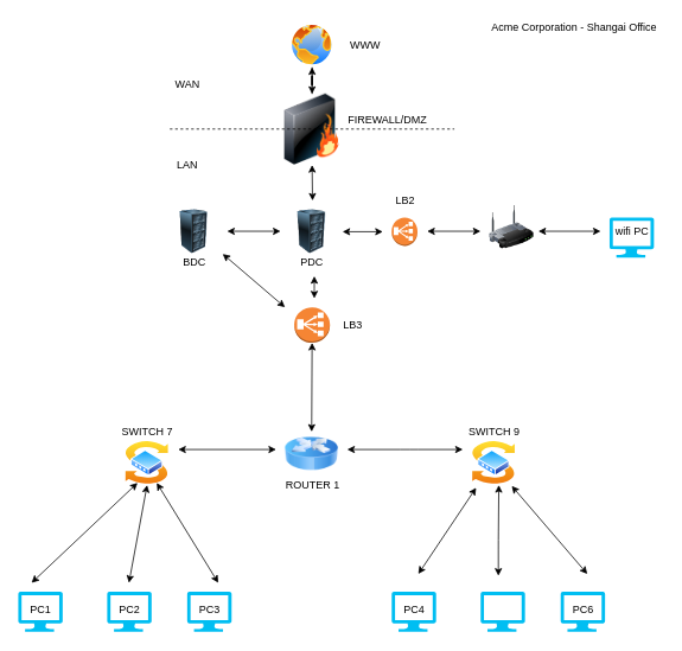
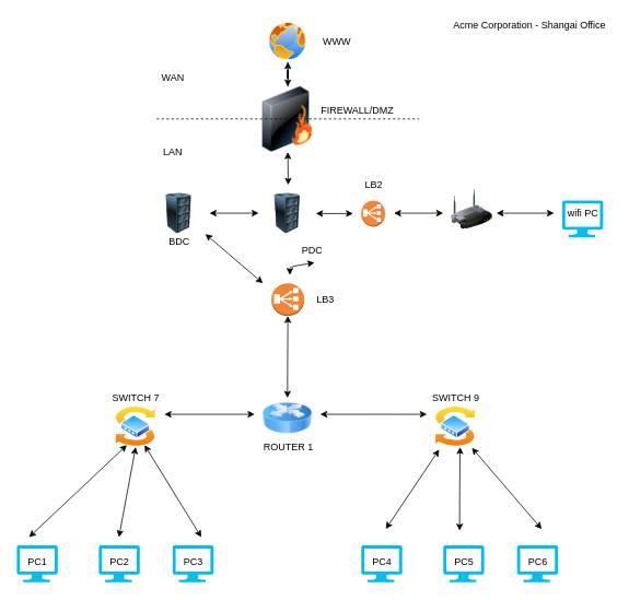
- <mxCell id="31" value="PDC" style="text;html=1;align=center;verticalAlign=middle;resizable=0;points=[];autosize=1;" vertex="1" parent="1"><mxGeometry x="330" y="285" width="40" height="20" as="geometry" /></mxCell>
+ <mxCell id="31" value="PDC" style="text;html=1;align=center;verticalAlign=middle;resizable=0;points=[];autosize=1;" vertex="1" parent="1"><mxGeometry x="360" y="295" width="40" height="20" as="geometry" /></mxCell>
+ <mxCell id="41" value="PC5" style="text;html=1;align=center;verticalAlign=middle;resizable=0;points=[];autosize=1;" vertex="1" parent="1"><mxGeometry x="545" y="675" width="40" height="20" as="geometry" /></mxCell>
